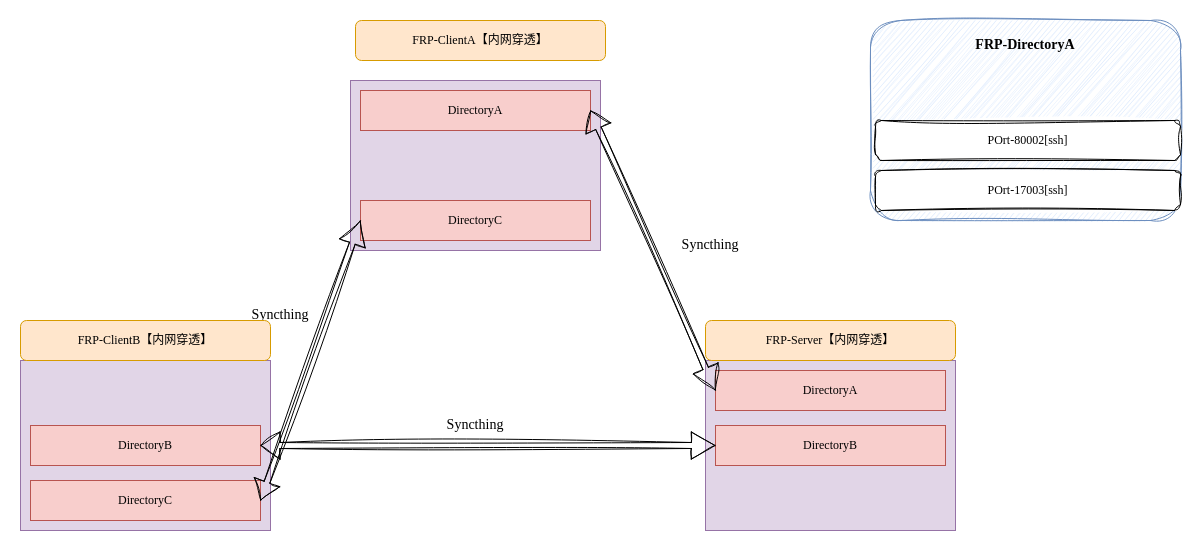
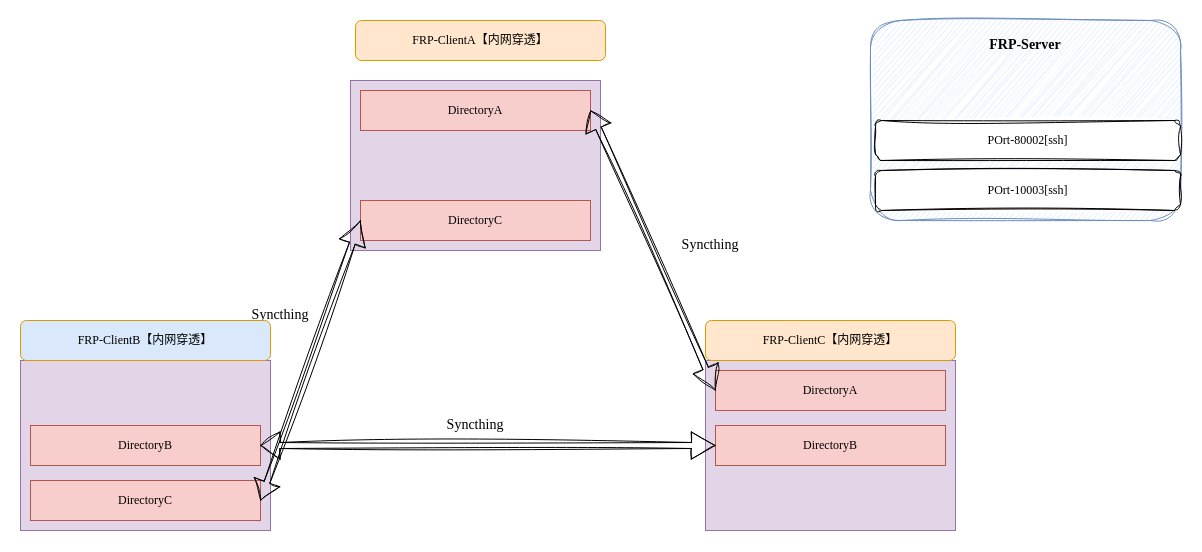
- <mxCell id="21" value="&lt;b&gt;&lt;font style=&quot;font-size: 14px;&quot;&gt;FRP-DirectoryA&lt;/font&gt;&lt;/b&gt;" style="text;html=1;align=center;verticalAlign=middle;whiteSpace=wrap;rounded=0;fontFamily=Architects Daughter;fontSource=https%3A%2F%2Ffonts.googleapis.com%2Fcss%3Ffamily%3DArchitects%2BDaughter;" vertex="1" parent="1"><mxGeometry x="875" y="30" width="300" height="30" as="geometry" /></mxCell>
+ <mxCell id="21" value="&lt;b&gt;&lt;font style=&quot;font-size: 14px;&quot;&gt;FRP-Server&lt;/font&gt;&lt;/b&gt;" style="text;html=1;align=center;verticalAlign=middle;whiteSpace=wrap;rounded=0;fontFamily=Architects Daughter;fontSource=https%3A%2F%2Ffonts.googleapis.com%2Fcss%3Ffamily%3DArchitects%2BDaughter;" vertex="1" parent="1"><mxGeometry x="875" y="30" width="300" height="30" as="geometry" /></mxCell>
- <mxCell id="23" value="POrt-17003[ssh]" style="rounded=1;whiteSpace=wrap;html=1;sketch=1;hachureGap=4;jiggle=2;curveFitting=1;fontFamily=Architects Daughter;fontSource=https%3A%2F%2Ffonts.googleapis.com%2Fcss%3Ffamily%3DArchitects%2BDaughter;" vertex="1" parent="1"><mxGeometry x="875" y="170" width="305" height="40" as="geometry" /></mxCell>
+ <mxCell id="23" value="POrt-10003[ssh]" style="rounded=1;whiteSpace=wrap;html=1;sketch=1;hachureGap=4;jiggle=2;curveFitting=1;fontFamily=Architects Daughter;fontSource=https%3A%2F%2Ffonts.googleapis.com%2Fcss%3Ffamily%3DArchitects%2BDaughter;" vertex="1" parent="1"><mxGeometry x="875" y="170" width="305" height="40" as="geometry" /></mxCell>
- <mxCell id="18" value="FRP-ClientB【内网穿透】" style="rounded=1;whiteSpace=wrap;html=1;hachureGap=4;fontFamily=Architects Daughter;fontSource=https%3A%2F%2Ffonts.googleapis.com%2Fcss%3Ffamily%3DArchitects%2BDaughter;fillColor=#ffe6cc;strokeColor=#d79b00;" vertex="1" parent="1"><mxGeometry x="20" y="320" width="250" height="40" as="geometry" /></mxCell>
+ <mxCell id="18" value="FRP-ClientB【内网穿透】" style="rounded=1;whiteSpace=wrap;html=1;hachureGap=4;fontFamily=Architects Daughter;fontSource=https%3A%2F%2Ffonts.googleapis.com%2Fcss%3Ffamily%3DArchitects%2BDaughter;fillColor=#dae8fc;strokeColor=#d79b00;" vertex="1" parent="1"><mxGeometry x="20" y="320" width="250" height="40" as="geometry" /></mxCell>
- <mxCell id="19" value="FRP-Server【内网穿透】" style="rounded=1;whiteSpace=wrap;html=1;hachureGap=4;fontFamily=Architects Daughter;fontSource=https%3A%2F%2Ffonts.googleapis.com%2Fcss%3Ffamily%3DArchitects%2BDaughter;fillColor=#ffe6cc;strokeColor=#d79b00;" vertex="1" parent="1"><mxGeometry x="705" y="320" width="250" height="40" as="geometry" /></mxCell>
+ <mxCell id="19" value="FRP-ClientC【内网穿透】" style="rounded=1;whiteSpace=wrap;html=1;hachureGap=4;fontFamily=Architects Daughter;fontSource=https%3A%2F%2Ffonts.googleapis.com%2Fcss%3Ffamily%3DArchitects%2BDaughter;fillColor=#ffe6cc;strokeColor=#d79b00;" vertex="1" parent="1"><mxGeometry x="705" y="320" width="250" height="40" as="geometry" /></mxCell>
